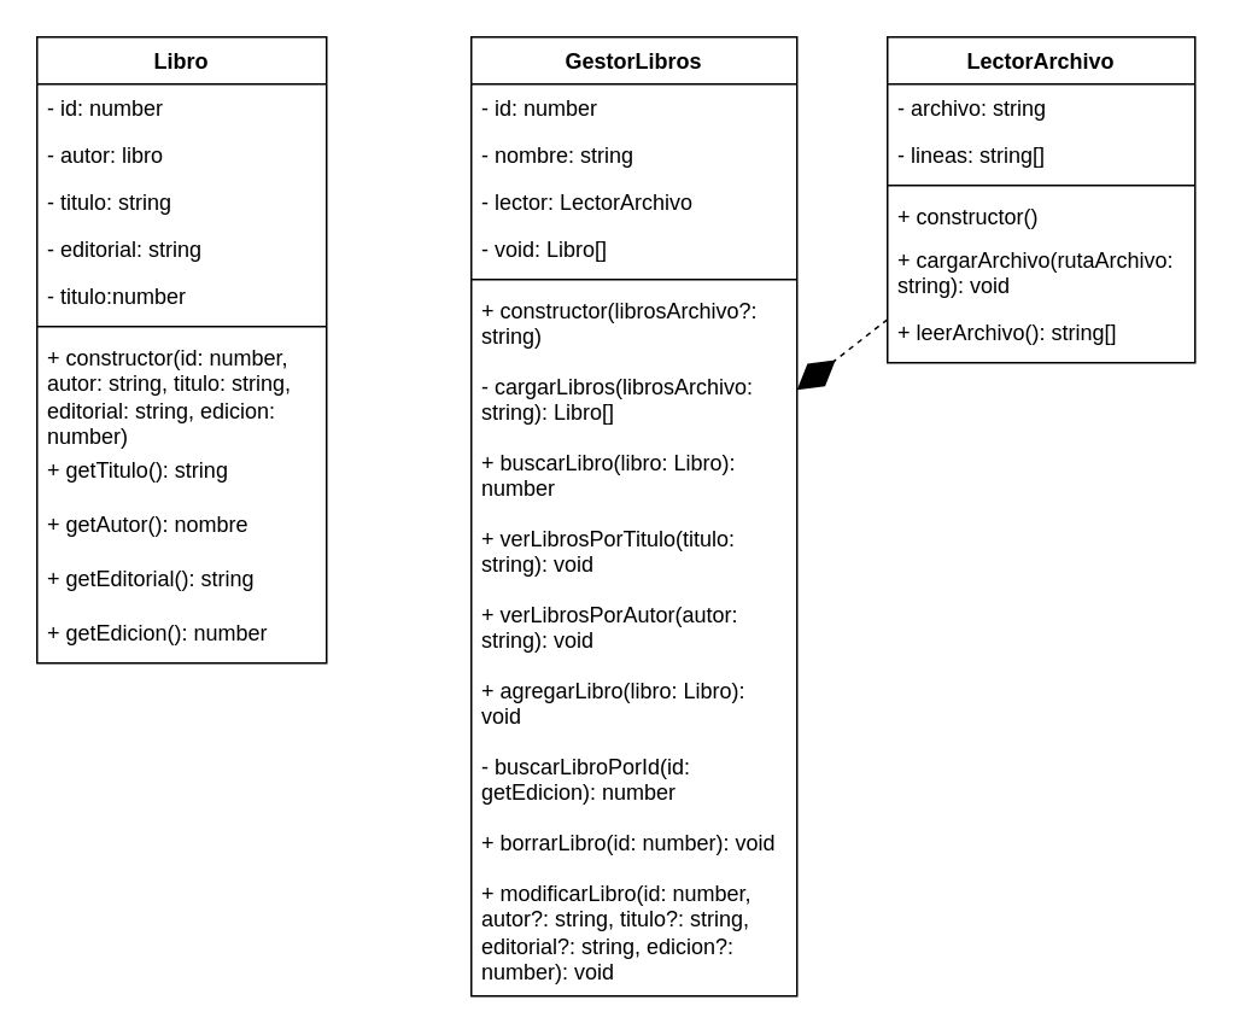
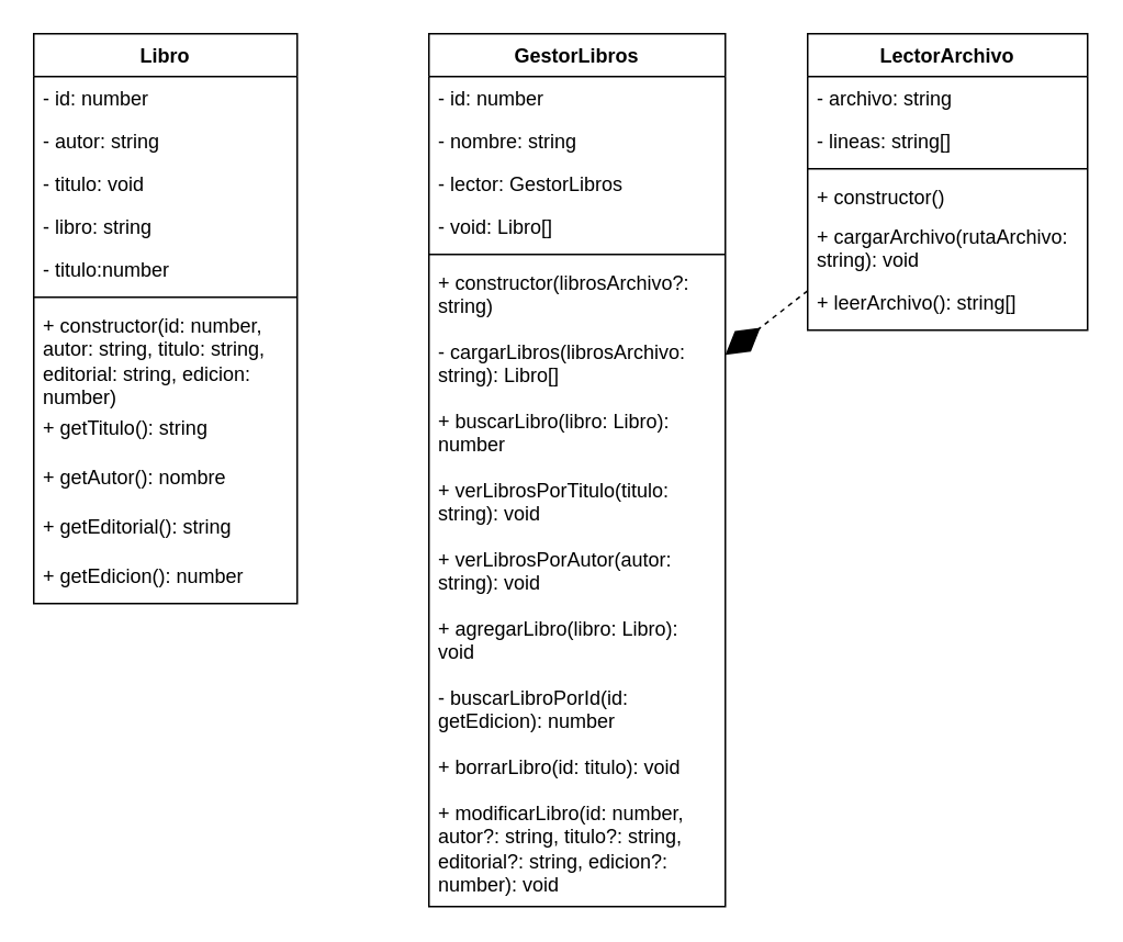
- <mxCell id="4" value="- autor: libro" style="text;strokeColor=none;fillColor=none;align=left;verticalAlign=top;spacingLeft=4;spacingRight=4;overflow=hidden;rotatable=0;points=[[0,0.5],[1,0.5]];portConstraint=eastwest;whiteSpace=wrap;" parent="2" vertex="1"><mxGeometry y="52" width="160" height="26" as="geometry" /></mxCell>
+ <mxCell id="4" value="- autor: string" style="text;strokeColor=none;fillColor=none;align=left;verticalAlign=top;spacingLeft=4;spacingRight=4;overflow=hidden;rotatable=0;points=[[0,0.5],[1,0.5]];portConstraint=eastwest;whiteSpace=wrap;" parent="2" vertex="1"><mxGeometry y="52" width="160" height="26" as="geometry" /></mxCell>
- <mxCell id="5" value="- titulo: string" style="text;strokeColor=none;fillColor=none;align=left;verticalAlign=top;spacingLeft=4;spacingRight=4;overflow=hidden;rotatable=0;points=[[0,0.5],[1,0.5]];portConstraint=eastwest;whiteSpace=wrap;" parent="2" vertex="1"><mxGeometry y="78" width="160" height="26" as="geometry" /></mxCell>
+ <mxCell id="5" value="- titulo: void" style="text;strokeColor=none;fillColor=none;align=left;verticalAlign=top;spacingLeft=4;spacingRight=4;overflow=hidden;rotatable=0;points=[[0,0.5],[1,0.5]];portConstraint=eastwest;whiteSpace=wrap;" parent="2" vertex="1"><mxGeometry y="78" width="160" height="26" as="geometry" /></mxCell>
- <mxCell id="17" value="- lector: LectorArchivo" style="text;strokeColor=none;fillColor=none;align=left;verticalAlign=top;spacingLeft=4;spacingRight=4;overflow=hidden;rotatable=0;points=[[0,0.5],[1,0.5]];portConstraint=eastwest;whiteSpace=wrap;" parent="14" vertex="1"><mxGeometry y="78" width="180" height="26" as="geometry" /></mxCell>
+ <mxCell id="17" value="- lector: GestorLibros" style="text;strokeColor=none;fillColor=none;align=left;verticalAlign=top;spacingLeft=4;spacingRight=4;overflow=hidden;rotatable=0;points=[[0,0.5],[1,0.5]];portConstraint=eastwest;whiteSpace=wrap;" parent="14" vertex="1"><mxGeometry y="78" width="180" height="26" as="geometry" /></mxCell>
- <mxCell id="6" value="- editorial: string" style="text;strokeColor=none;fillColor=none;align=left;verticalAlign=top;spacingLeft=4;spacingRight=4;overflow=hidden;rotatable=0;points=[[0,0.5],[1,0.5]];portConstraint=eastwest;whiteSpace=wrap;" parent="2" vertex="1"><mxGeometry y="104" width="160" height="26" as="geometry" /></mxCell>
+ <mxCell id="6" value="- libro: string" style="text;strokeColor=none;fillColor=none;align=left;verticalAlign=top;spacingLeft=4;spacingRight=4;overflow=hidden;rotatable=0;points=[[0,0.5],[1,0.5]];portConstraint=eastwest;whiteSpace=wrap;" parent="2" vertex="1"><mxGeometry y="104" width="160" height="26" as="geometry" /></mxCell>
- <mxCell id="27" value="+ borrarLibro(id: number): void" style="text;strokeColor=none;fillColor=none;align=left;verticalAlign=top;spacingLeft=4;spacingRight=4;overflow=hidden;rotatable=0;points=[[0,0.5],[1,0.5]];portConstraint=eastwest;whiteSpace=wrap;" vertex="1" parent="14"><mxGeometry y="432" width="180" height="28" as="geometry" /></mxCell>
+ <mxCell id="27" value="+ borrarLibro(id: titulo): void" style="text;strokeColor=none;fillColor=none;align=left;verticalAlign=top;spacingLeft=4;spacingRight=4;overflow=hidden;rotatable=0;points=[[0,0.5],[1,0.5]];portConstraint=eastwest;whiteSpace=wrap;" vertex="1" parent="14"><mxGeometry y="432" width="180" height="28" as="geometry" /></mxCell>
